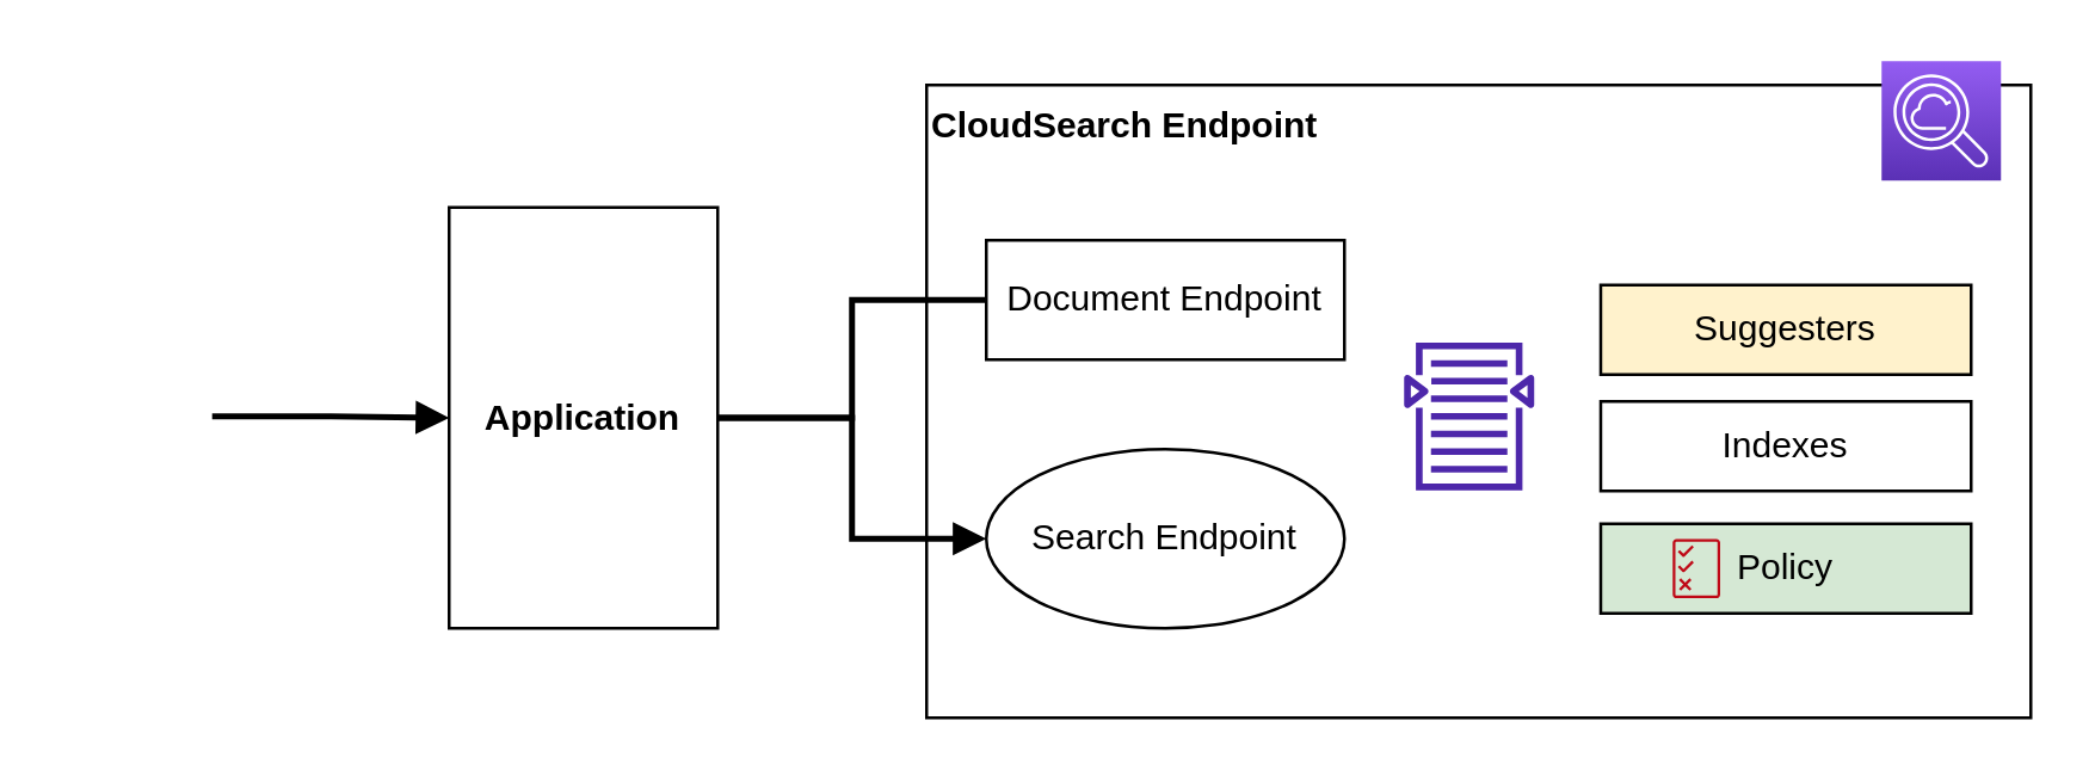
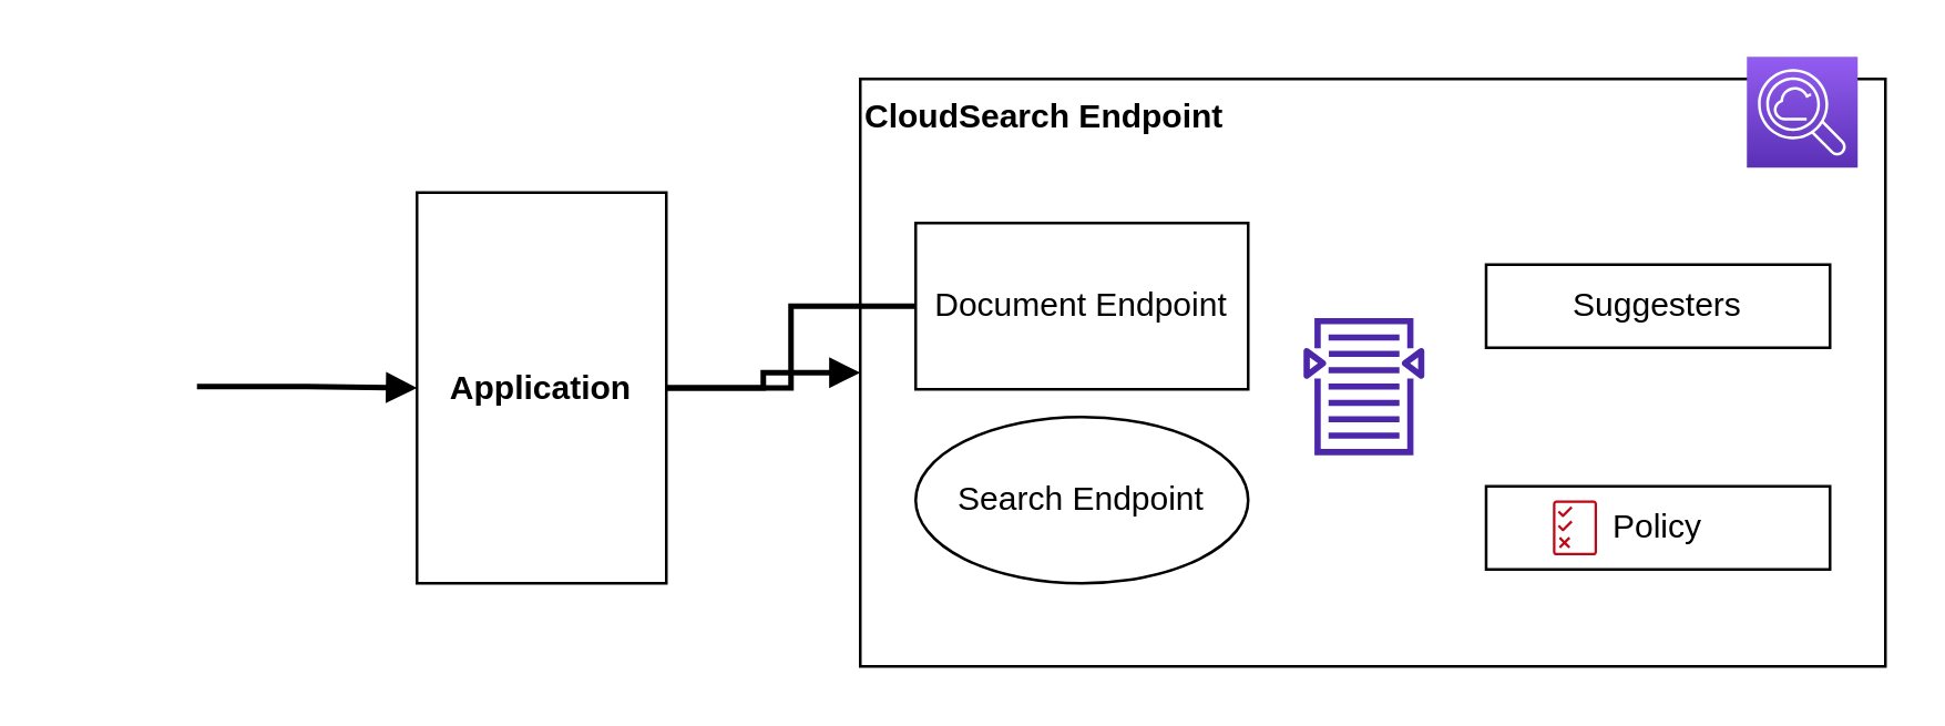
- <mxCell id="4" value="Document Endpoint" style="rounded=0;whiteSpace=wrap;html=1;" vertex="1" parent="1"><mxGeometry x="330" y="80" width="120" height="40" as="geometry" /></mxCell>
+ <mxCell id="4" value="Document Endpoint" style="rounded=0;whiteSpace=wrap;html=1;" vertex="1" parent="1"><mxGeometry x="330" y="80" width="120" height="60" as="geometry" /></mxCell>
- <mxCell id="7" value="Suggesters" style="rounded=0;whiteSpace=wrap;html=1;fillColor=#fff2cc;" vertex="1" parent="1"><mxGeometry x="535.89" y="95" width="124.11" height="30" as="geometry" /></mxCell>
+ <mxCell id="7" value="Suggesters" style="rounded=0;whiteSpace=wrap;html=1;" vertex="1" parent="1"><mxGeometry x="535.89" y="95" width="124.11" height="30" as="geometry" /></mxCell>
- <mxCell id="6" value="Indexes" style="rounded=0;whiteSpace=wrap;html=1;" vertex="1" parent="1"><mxGeometry x="535.89" y="134" width="124.11" height="30" as="geometry" /></mxCell>
- <mxCell id="13" style="edgeStyle=orthogonalEdgeStyle;rounded=0;orthogonalLoop=1;jettySize=auto;html=1;fontColor=#FFFFFF;strokeWidth=2;endArrow=block;endFill=1;" edge="1" parent="1" source="14" target="5"><mxGeometry relative="1" as="geometry" /></mxCell>
+ <mxCell id="13" style="edgeStyle=orthogonalEdgeStyle;rounded=0;orthogonalLoop=1;jettySize=auto;html=1;fontColor=#FFFFFF;strokeWidth=2;endArrow=block;endFill=1;" edge="1" parent="1" source="14" target="2"><mxGeometry relative="1" as="geometry" /></mxCell>
- <mxCell id="9" value="Policy" style="rounded=0;whiteSpace=wrap;html=1;fillColor=#d5e8d4;" vertex="1" parent="1"><mxGeometry x="535.89" y="175" width="124.11" height="30" as="geometry" /></mxCell>
+ <mxCell id="9" value="Policy" style="rounded=0;whiteSpace=wrap;html=1;" vertex="1" parent="1"><mxGeometry x="535.89" y="175" width="124.11" height="30" as="geometry" /></mxCell>
